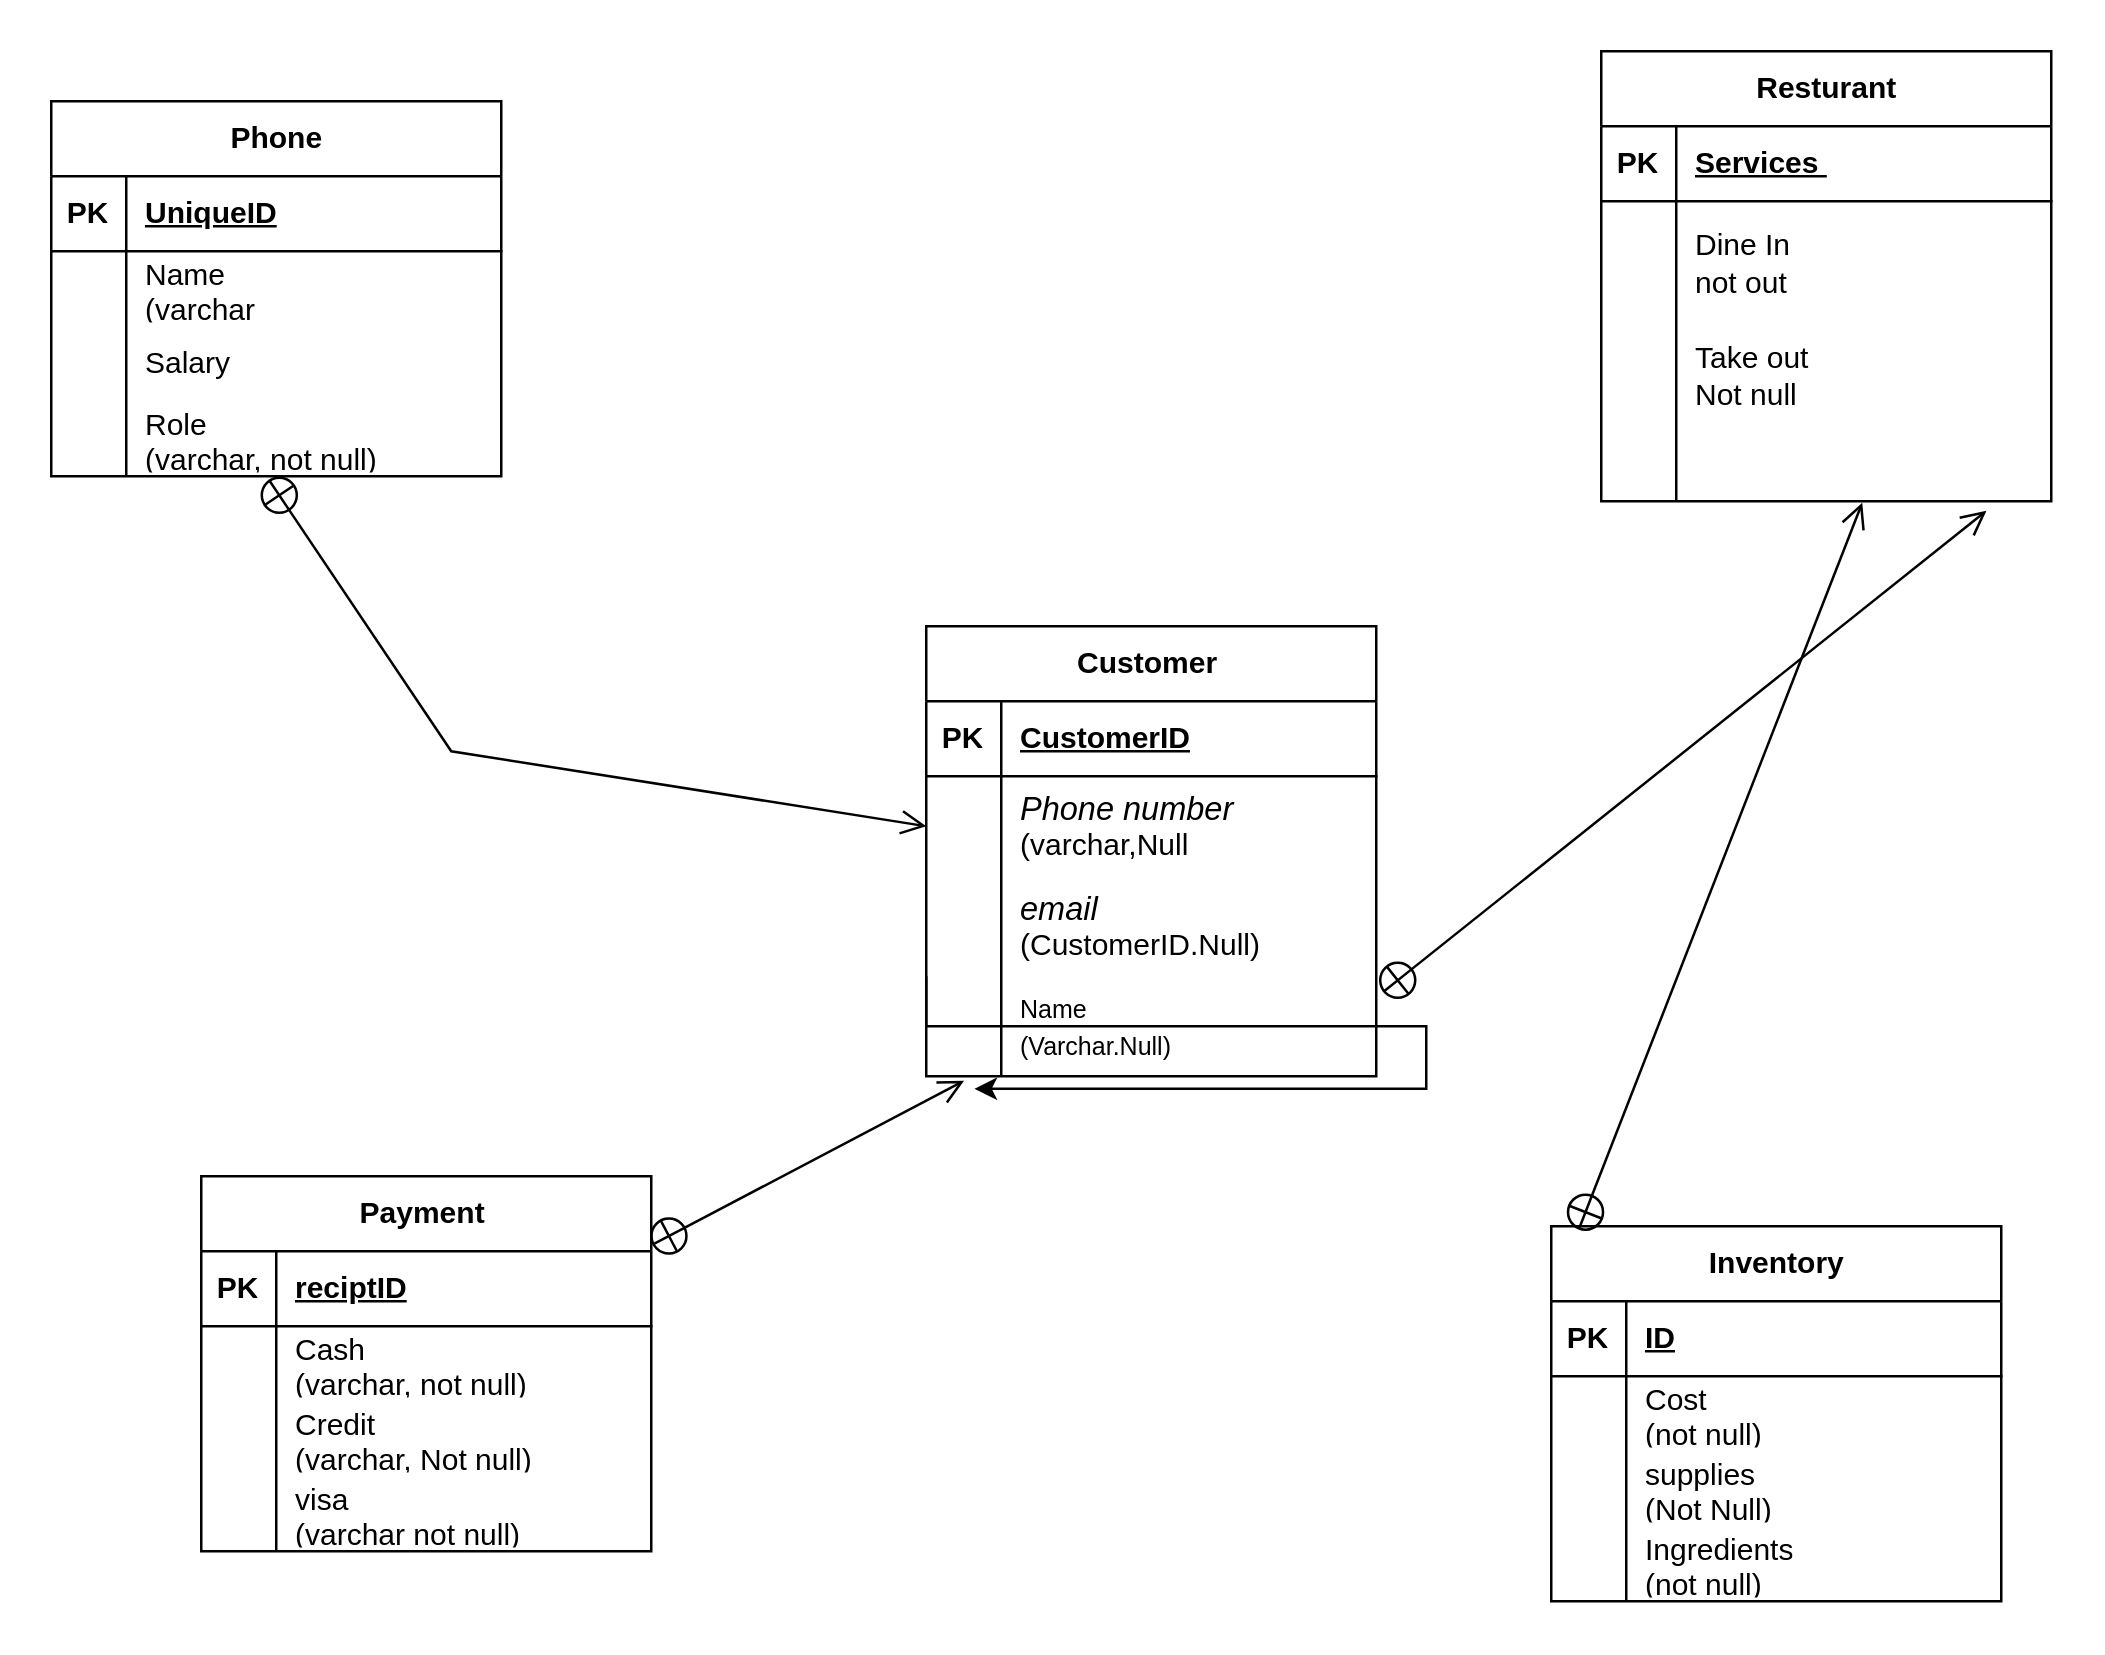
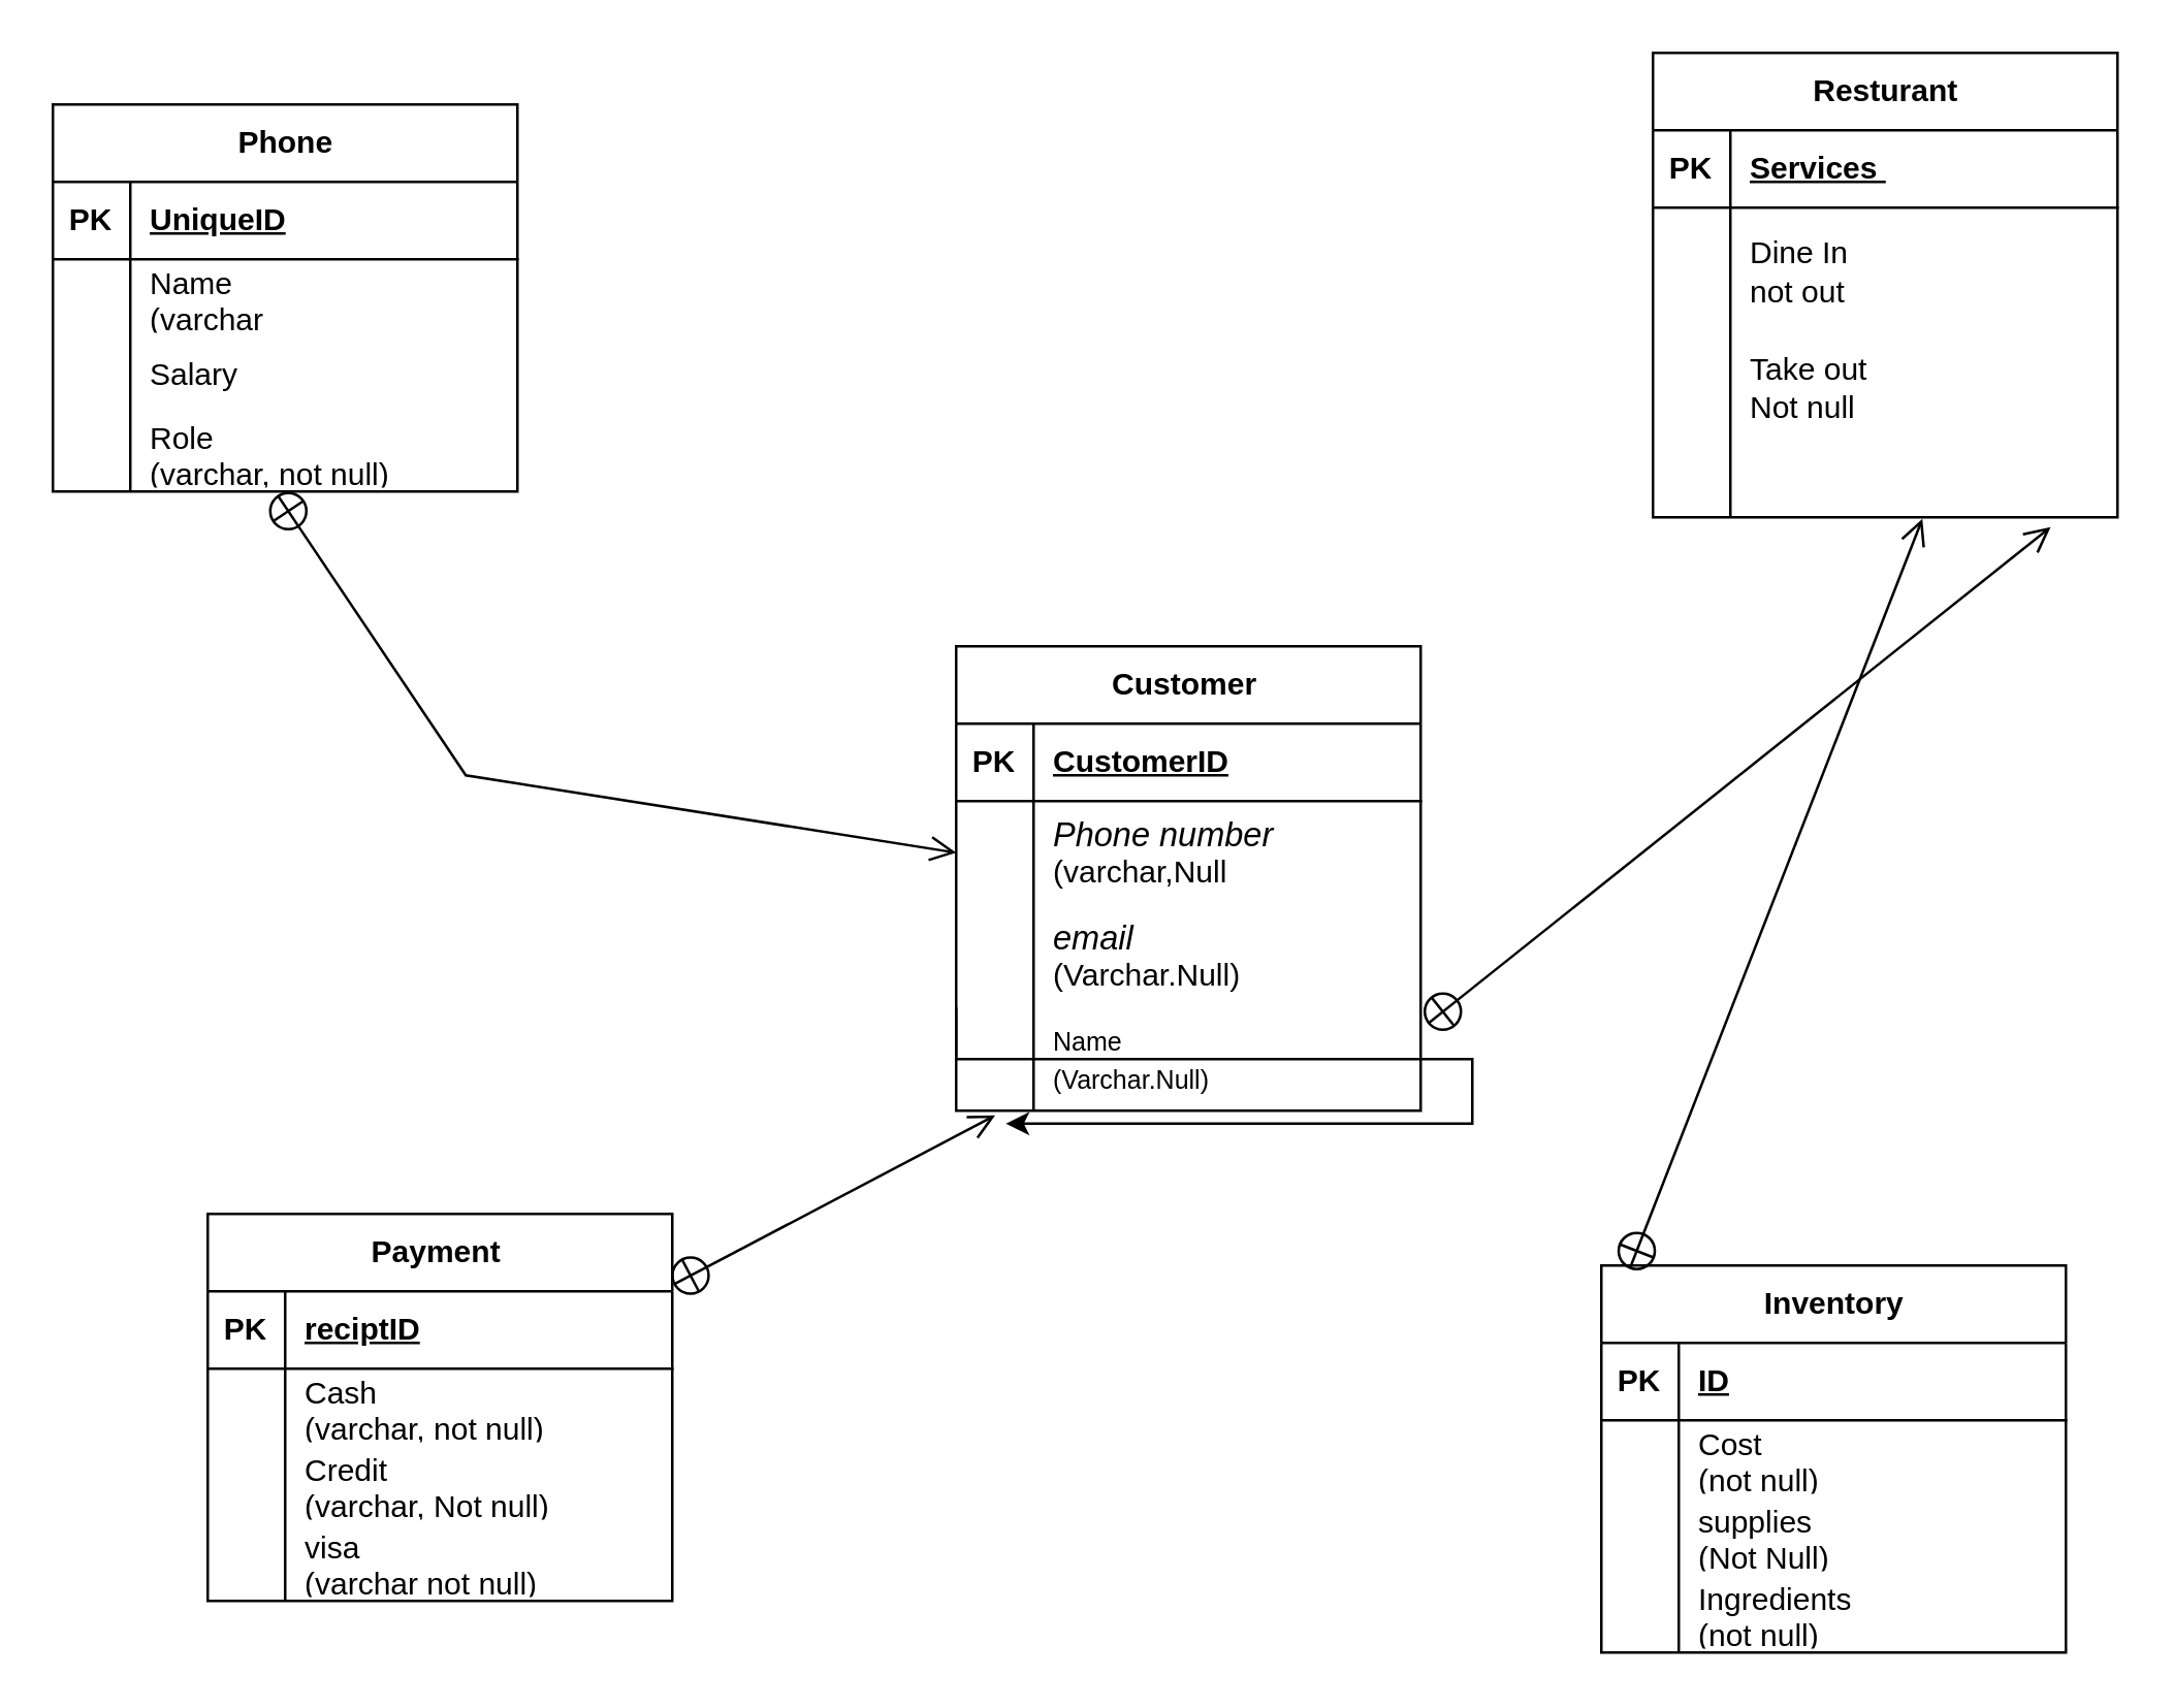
- <mxCell id="11" value="&lt;font style=&quot;font-size: 13px;&quot;&gt;&lt;i&gt;email&lt;/i&gt;&lt;/font&gt;&lt;div&gt;(CustomerID.Null)&lt;/div&gt;" style="shape=partialRectangle;connectable=0;fillColor=none;top=0;left=0;bottom=0;right=0;align=left;spacingLeft=6;overflow=hidden;whiteSpace=wrap;html=1;" parent="9" vertex="1"><mxGeometry x="30" width="150" height="40" as="geometry"><mxRectangle width="150" height="40" as="alternateBounds" /></mxGeometry></mxCell>
+ <mxCell id="11" value="&lt;font style=&quot;font-size: 13px;&quot;&gt;&lt;i&gt;email&lt;/i&gt;&lt;/font&gt;&lt;div&gt;(Varchar.Null)&lt;/div&gt;" style="shape=partialRectangle;connectable=0;fillColor=none;top=0;left=0;bottom=0;right=0;align=left;spacingLeft=6;overflow=hidden;whiteSpace=wrap;html=1;" parent="9" vertex="1"><mxGeometry x="30" width="150" height="40" as="geometry"><mxRectangle width="150" height="40" as="alternateBounds" /></mxGeometry></mxCell>
